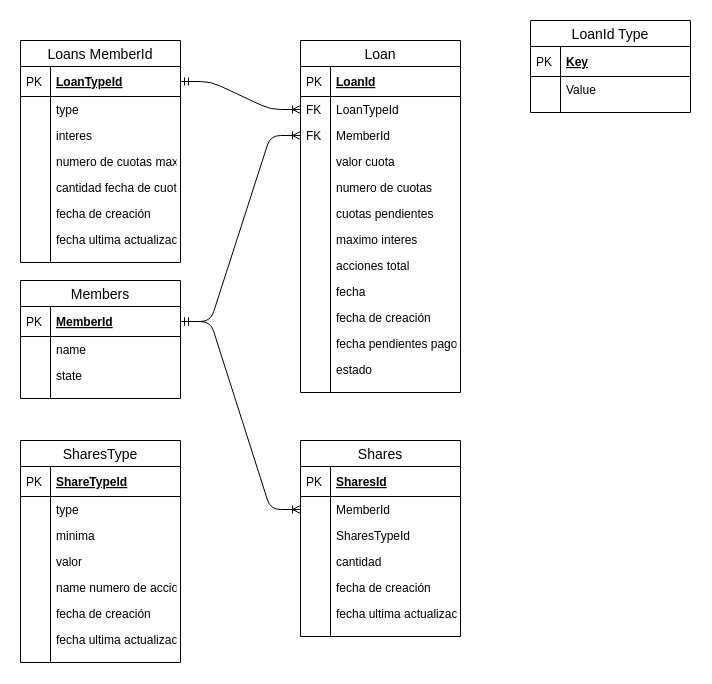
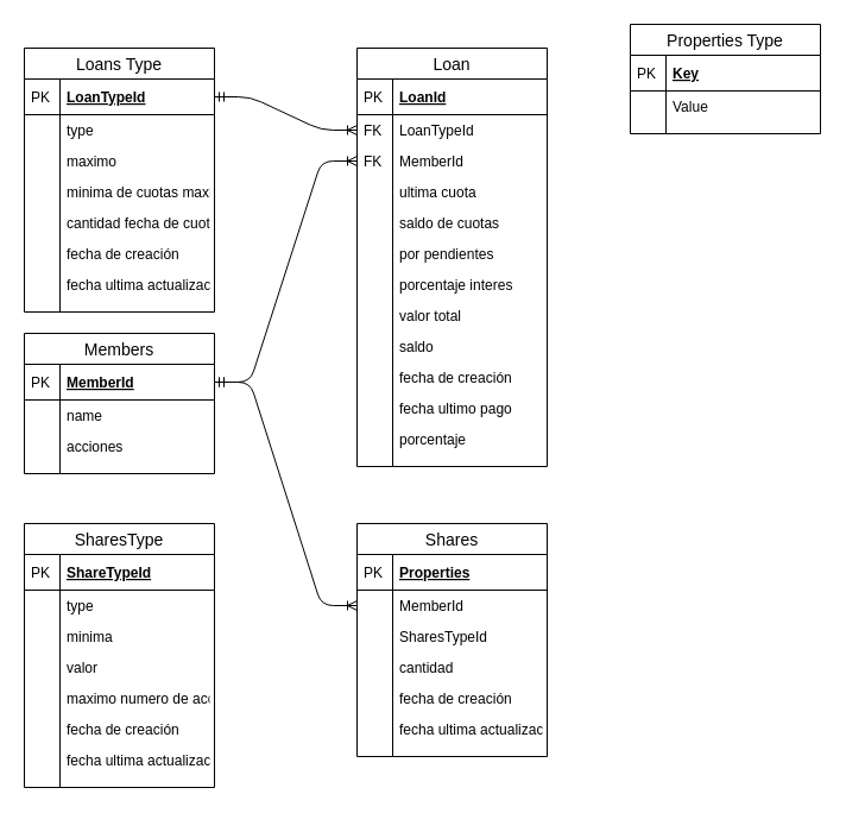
- <mxCell id="90" value="LoanId Type" style="swimlane;fontStyle=0;childLayout=stackLayout;horizontal=1;startSize=26;horizontalStack=0;resizeParent=1;resizeParentMax=0;resizeLast=0;collapsible=1;marginBottom=0;align=center;fontSize=14;" parent="1" vertex="1"><mxGeometry x="530" y="20" width="160" height="92" as="geometry" /></mxCell>
+ <mxCell id="90" value="Properties Type" style="swimlane;fontStyle=0;childLayout=stackLayout;horizontal=1;startSize=26;horizontalStack=0;resizeParent=1;resizeParentMax=0;resizeLast=0;collapsible=1;marginBottom=0;align=center;fontSize=14;" parent="1" vertex="1"><mxGeometry x="530" y="20" width="160" height="92" as="geometry" /></mxCell>
- <mxCell id="2" value="Loans MemberId" style="swimlane;fontStyle=0;childLayout=stackLayout;horizontal=1;startSize=26;horizontalStack=0;resizeParent=1;resizeParentMax=0;resizeLast=0;collapsible=1;marginBottom=0;align=center;fontSize=14;" parent="1" vertex="1"><mxGeometry x="20" y="40" width="160" height="222" as="geometry" /></mxCell>
+ <mxCell id="2" value="Loans Type" style="swimlane;fontStyle=0;childLayout=stackLayout;horizontal=1;startSize=26;horizontalStack=0;resizeParent=1;resizeParentMax=0;resizeLast=0;collapsible=1;marginBottom=0;align=center;fontSize=14;" parent="1" vertex="1"><mxGeometry x="20" y="40" width="160" height="222" as="geometry" /></mxCell>
- <mxCell id="7" value="interes" style="shape=partialRectangle;top=0;left=0;right=0;bottom=0;align=left;verticalAlign=top;fillColor=none;spacingLeft=34;spacingRight=4;overflow=hidden;rotatable=0;points=[[0,0.5],[1,0.5]];portConstraint=eastwest;dropTarget=0;fontSize=12;" parent="2" vertex="1"><mxGeometry y="82" width="160" height="26" as="geometry" /></mxCell>
+ <mxCell id="7" value="maximo" style="shape=partialRectangle;top=0;left=0;right=0;bottom=0;align=left;verticalAlign=top;fillColor=none;spacingLeft=34;spacingRight=4;overflow=hidden;rotatable=0;points=[[0,0.5],[1,0.5]];portConstraint=eastwest;dropTarget=0;fontSize=12;" parent="2" vertex="1"><mxGeometry y="82" width="160" height="26" as="geometry" /></mxCell>
- <mxCell id="9" value="numero de cuotas maximo" style="shape=partialRectangle;top=0;left=0;right=0;bottom=0;align=left;verticalAlign=top;fillColor=none;spacingLeft=34;spacingRight=4;overflow=hidden;rotatable=0;points=[[0,0.5],[1,0.5]];portConstraint=eastwest;dropTarget=0;fontSize=12;" parent="2" vertex="1"><mxGeometry y="108" width="160" height="26" as="geometry" /></mxCell>
+ <mxCell id="9" value="minima de cuotas maximo" style="shape=partialRectangle;top=0;left=0;right=0;bottom=0;align=left;verticalAlign=top;fillColor=none;spacingLeft=34;spacingRight=4;overflow=hidden;rotatable=0;points=[[0,0.5],[1,0.5]];portConstraint=eastwest;dropTarget=0;fontSize=12;" parent="2" vertex="1"><mxGeometry y="108" width="160" height="26" as="geometry" /></mxCell>
- <mxCell id="26" value="valor cuota" style="shape=partialRectangle;top=0;left=0;right=0;bottom=0;align=left;verticalAlign=top;fillColor=none;spacingLeft=34;spacingRight=4;overflow=hidden;rotatable=0;points=[[0,0.5],[1,0.5]];portConstraint=eastwest;dropTarget=0;fontSize=12;" parent="19" vertex="1"><mxGeometry y="108" width="160" height="26" as="geometry" /></mxCell>
+ <mxCell id="26" value="ultima cuota" style="shape=partialRectangle;top=0;left=0;right=0;bottom=0;align=left;verticalAlign=top;fillColor=none;spacingLeft=34;spacingRight=4;overflow=hidden;rotatable=0;points=[[0,0.5],[1,0.5]];portConstraint=eastwest;dropTarget=0;fontSize=12;" parent="19" vertex="1"><mxGeometry y="108" width="160" height="26" as="geometry" /></mxCell>
- <mxCell id="28" value="numero de cuotas" style="shape=partialRectangle;top=0;left=0;right=0;bottom=0;align=left;verticalAlign=top;fillColor=none;spacingLeft=34;spacingRight=4;overflow=hidden;rotatable=0;points=[[0,0.5],[1,0.5]];portConstraint=eastwest;dropTarget=0;fontSize=12;" parent="19" vertex="1"><mxGeometry y="134" width="160" height="26" as="geometry" /></mxCell>
+ <mxCell id="28" value="saldo de cuotas" style="shape=partialRectangle;top=0;left=0;right=0;bottom=0;align=left;verticalAlign=top;fillColor=none;spacingLeft=34;spacingRight=4;overflow=hidden;rotatable=0;points=[[0,0.5],[1,0.5]];portConstraint=eastwest;dropTarget=0;fontSize=12;" parent="19" vertex="1"><mxGeometry y="134" width="160" height="26" as="geometry" /></mxCell>
- <mxCell id="30" value="cuotas pendientes" style="shape=partialRectangle;top=0;left=0;right=0;bottom=0;align=left;verticalAlign=top;fillColor=none;spacingLeft=34;spacingRight=4;overflow=hidden;rotatable=0;points=[[0,0.5],[1,0.5]];portConstraint=eastwest;dropTarget=0;fontSize=12;" parent="19" vertex="1"><mxGeometry y="160" width="160" height="26" as="geometry" /></mxCell>
+ <mxCell id="30" value="por pendientes" style="shape=partialRectangle;top=0;left=0;right=0;bottom=0;align=left;verticalAlign=top;fillColor=none;spacingLeft=34;spacingRight=4;overflow=hidden;rotatable=0;points=[[0,0.5],[1,0.5]];portConstraint=eastwest;dropTarget=0;fontSize=12;" parent="19" vertex="1"><mxGeometry y="160" width="160" height="26" as="geometry" /></mxCell>
- <mxCell id="32" value="maximo interes" style="shape=partialRectangle;top=0;left=0;right=0;bottom=0;align=left;verticalAlign=top;fillColor=none;spacingLeft=34;spacingRight=4;overflow=hidden;rotatable=0;points=[[0,0.5],[1,0.5]];portConstraint=eastwest;dropTarget=0;fontSize=12;" parent="19" vertex="1"><mxGeometry y="186" width="160" height="26" as="geometry" /></mxCell>
+ <mxCell id="32" value="porcentaje interes" style="shape=partialRectangle;top=0;left=0;right=0;bottom=0;align=left;verticalAlign=top;fillColor=none;spacingLeft=34;spacingRight=4;overflow=hidden;rotatable=0;points=[[0,0.5],[1,0.5]];portConstraint=eastwest;dropTarget=0;fontSize=12;" parent="19" vertex="1"><mxGeometry y="186" width="160" height="26" as="geometry" /></mxCell>
- <mxCell id="34" value="acciones total" style="shape=partialRectangle;top=0;left=0;right=0;bottom=0;align=left;verticalAlign=top;fillColor=none;spacingLeft=34;spacingRight=4;overflow=hidden;rotatable=0;points=[[0,0.5],[1,0.5]];portConstraint=eastwest;dropTarget=0;fontSize=12;" parent="19" vertex="1"><mxGeometry y="212" width="160" height="26" as="geometry" /></mxCell>
+ <mxCell id="34" value="valor total" style="shape=partialRectangle;top=0;left=0;right=0;bottom=0;align=left;verticalAlign=top;fillColor=none;spacingLeft=34;spacingRight=4;overflow=hidden;rotatable=0;points=[[0,0.5],[1,0.5]];portConstraint=eastwest;dropTarget=0;fontSize=12;" parent="19" vertex="1"><mxGeometry y="212" width="160" height="26" as="geometry" /></mxCell>
- <mxCell id="36" value="fecha" style="shape=partialRectangle;top=0;left=0;right=0;bottom=0;align=left;verticalAlign=top;fillColor=none;spacingLeft=34;spacingRight=4;overflow=hidden;rotatable=0;points=[[0,0.5],[1,0.5]];portConstraint=eastwest;dropTarget=0;fontSize=12;" parent="19" vertex="1"><mxGeometry y="238" width="160" height="26" as="geometry" /></mxCell>
+ <mxCell id="36" value="saldo" style="shape=partialRectangle;top=0;left=0;right=0;bottom=0;align=left;verticalAlign=top;fillColor=none;spacingLeft=34;spacingRight=4;overflow=hidden;rotatable=0;points=[[0,0.5],[1,0.5]];portConstraint=eastwest;dropTarget=0;fontSize=12;" parent="19" vertex="1"><mxGeometry y="238" width="160" height="26" as="geometry" /></mxCell>
- <mxCell id="40" value="fecha pendientes pago" style="shape=partialRectangle;top=0;left=0;right=0;bottom=0;align=left;verticalAlign=top;fillColor=none;spacingLeft=34;spacingRight=4;overflow=hidden;rotatable=0;points=[[0,0.5],[1,0.5]];portConstraint=eastwest;dropTarget=0;fontSize=12;" parent="19" vertex="1"><mxGeometry y="290" width="160" height="26" as="geometry" /></mxCell>
+ <mxCell id="40" value="fecha ultimo pago" style="shape=partialRectangle;top=0;left=0;right=0;bottom=0;align=left;verticalAlign=top;fillColor=none;spacingLeft=34;spacingRight=4;overflow=hidden;rotatable=0;points=[[0,0.5],[1,0.5]];portConstraint=eastwest;dropTarget=0;fontSize=12;" parent="19" vertex="1"><mxGeometry y="290" width="160" height="26" as="geometry" /></mxCell>
- <mxCell id="42" value="estado" style="shape=partialRectangle;top=0;left=0;right=0;bottom=0;align=left;verticalAlign=top;fillColor=none;spacingLeft=34;spacingRight=4;overflow=hidden;rotatable=0;points=[[0,0.5],[1,0.5]];portConstraint=eastwest;dropTarget=0;fontSize=12;" parent="19" vertex="1"><mxGeometry y="316" width="160" height="26" as="geometry" /></mxCell>
+ <mxCell id="42" value="porcentaje" style="shape=partialRectangle;top=0;left=0;right=0;bottom=0;align=left;verticalAlign=top;fillColor=none;spacingLeft=34;spacingRight=4;overflow=hidden;rotatable=0;points=[[0,0.5],[1,0.5]];portConstraint=eastwest;dropTarget=0;fontSize=12;" parent="19" vertex="1"><mxGeometry y="316" width="160" height="26" as="geometry" /></mxCell>
- <mxCell id="51" value="state" style="shape=partialRectangle;top=0;left=0;right=0;bottom=0;align=left;verticalAlign=top;fillColor=none;spacingLeft=34;spacingRight=4;overflow=hidden;rotatable=0;points=[[0,0.5],[1,0.5]];portConstraint=eastwest;dropTarget=0;fontSize=12;" parent="46" vertex="1"><mxGeometry y="82" width="160" height="26" as="geometry" /></mxCell>
+ <mxCell id="51" value="acciones" style="shape=partialRectangle;top=0;left=0;right=0;bottom=0;align=left;verticalAlign=top;fillColor=none;spacingLeft=34;spacingRight=4;overflow=hidden;rotatable=0;points=[[0,0.5],[1,0.5]];portConstraint=eastwest;dropTarget=0;fontSize=12;" parent="46" vertex="1"><mxGeometry y="82" width="160" height="26" as="geometry" /></mxCell>
- <mxCell id="73" value="SharesId" style="shape=partialRectangle;top=0;left=0;right=0;bottom=1;align=left;verticalAlign=middle;fillColor=none;spacingLeft=34;spacingRight=4;overflow=hidden;rotatable=0;points=[[0,0.5],[1,0.5]];portConstraint=eastwest;dropTarget=0;fontStyle=5;fontSize=12;" parent="72" vertex="1"><mxGeometry y="26" width="160" height="30" as="geometry" /></mxCell>
+ <mxCell id="73" value="Properties" style="shape=partialRectangle;top=0;left=0;right=0;bottom=1;align=left;verticalAlign=middle;fillColor=none;spacingLeft=34;spacingRight=4;overflow=hidden;rotatable=0;points=[[0,0.5],[1,0.5]];portConstraint=eastwest;dropTarget=0;fontStyle=5;fontSize=12;" parent="72" vertex="1"><mxGeometry y="26" width="160" height="30" as="geometry" /></mxCell>
- <mxCell id="64" value="name numero de acciones por socio" style="shape=partialRectangle;top=0;left=0;right=0;bottom=0;align=left;verticalAlign=top;fillColor=none;spacingLeft=34;spacingRight=4;overflow=hidden;rotatable=0;points=[[0,0.5],[1,0.5]];portConstraint=eastwest;dropTarget=0;fontSize=12;" parent="55" vertex="1"><mxGeometry y="134" width="160" height="26" as="geometry" /></mxCell>
+ <mxCell id="64" value="maximo numero de acciones por socio" style="shape=partialRectangle;top=0;left=0;right=0;bottom=0;align=left;verticalAlign=top;fillColor=none;spacingLeft=34;spacingRight=4;overflow=hidden;rotatable=0;points=[[0,0.5],[1,0.5]];portConstraint=eastwest;dropTarget=0;fontSize=12;" parent="55" vertex="1"><mxGeometry y="134" width="160" height="26" as="geometry" /></mxCell>
